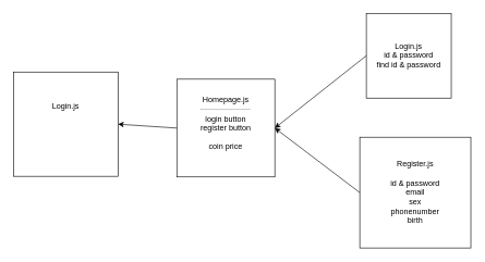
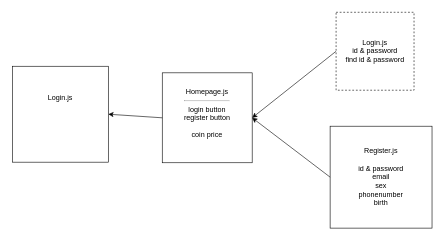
- <mxCell id="5" value="Login.js&lt;br&gt;id &amp;amp; password&lt;br&gt;find id &amp;amp; password" style="whiteSpace=wrap;html=1;aspect=fixed;" vertex="1" parent="1"><mxGeometry x="560" y="20" width="130" height="130" as="geometry" /></mxCell>
+ <mxCell id="5" value="Login.js&lt;br&gt;id &amp;amp; password&lt;br&gt;find id &amp;amp; password" style="whiteSpace=wrap;html=1;aspect=fixed;dashed=1;" vertex="1" parent="1"><mxGeometry x="560" y="20" width="130" height="130" as="geometry" /></mxCell>
